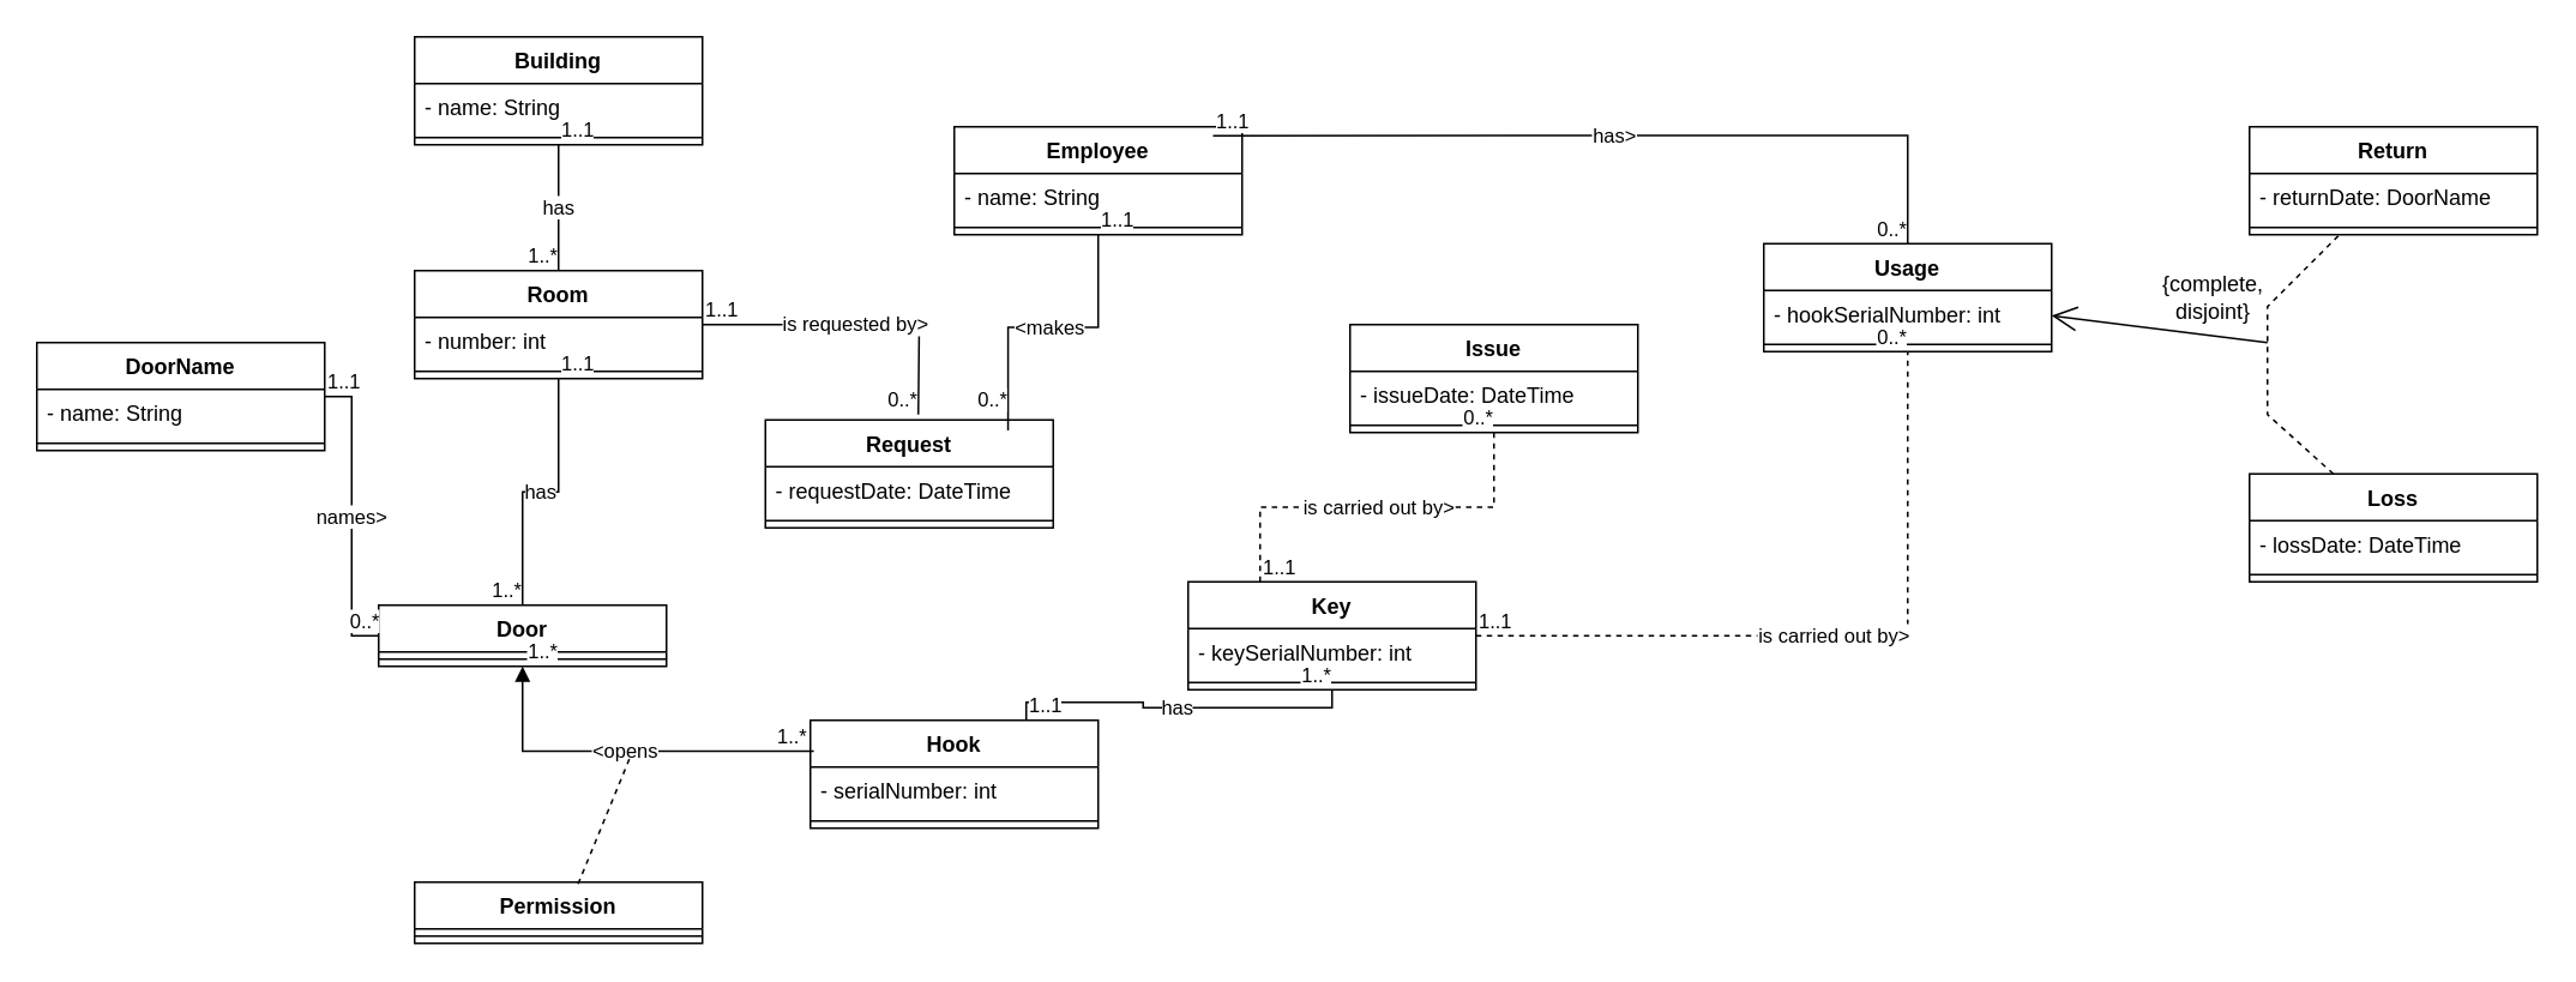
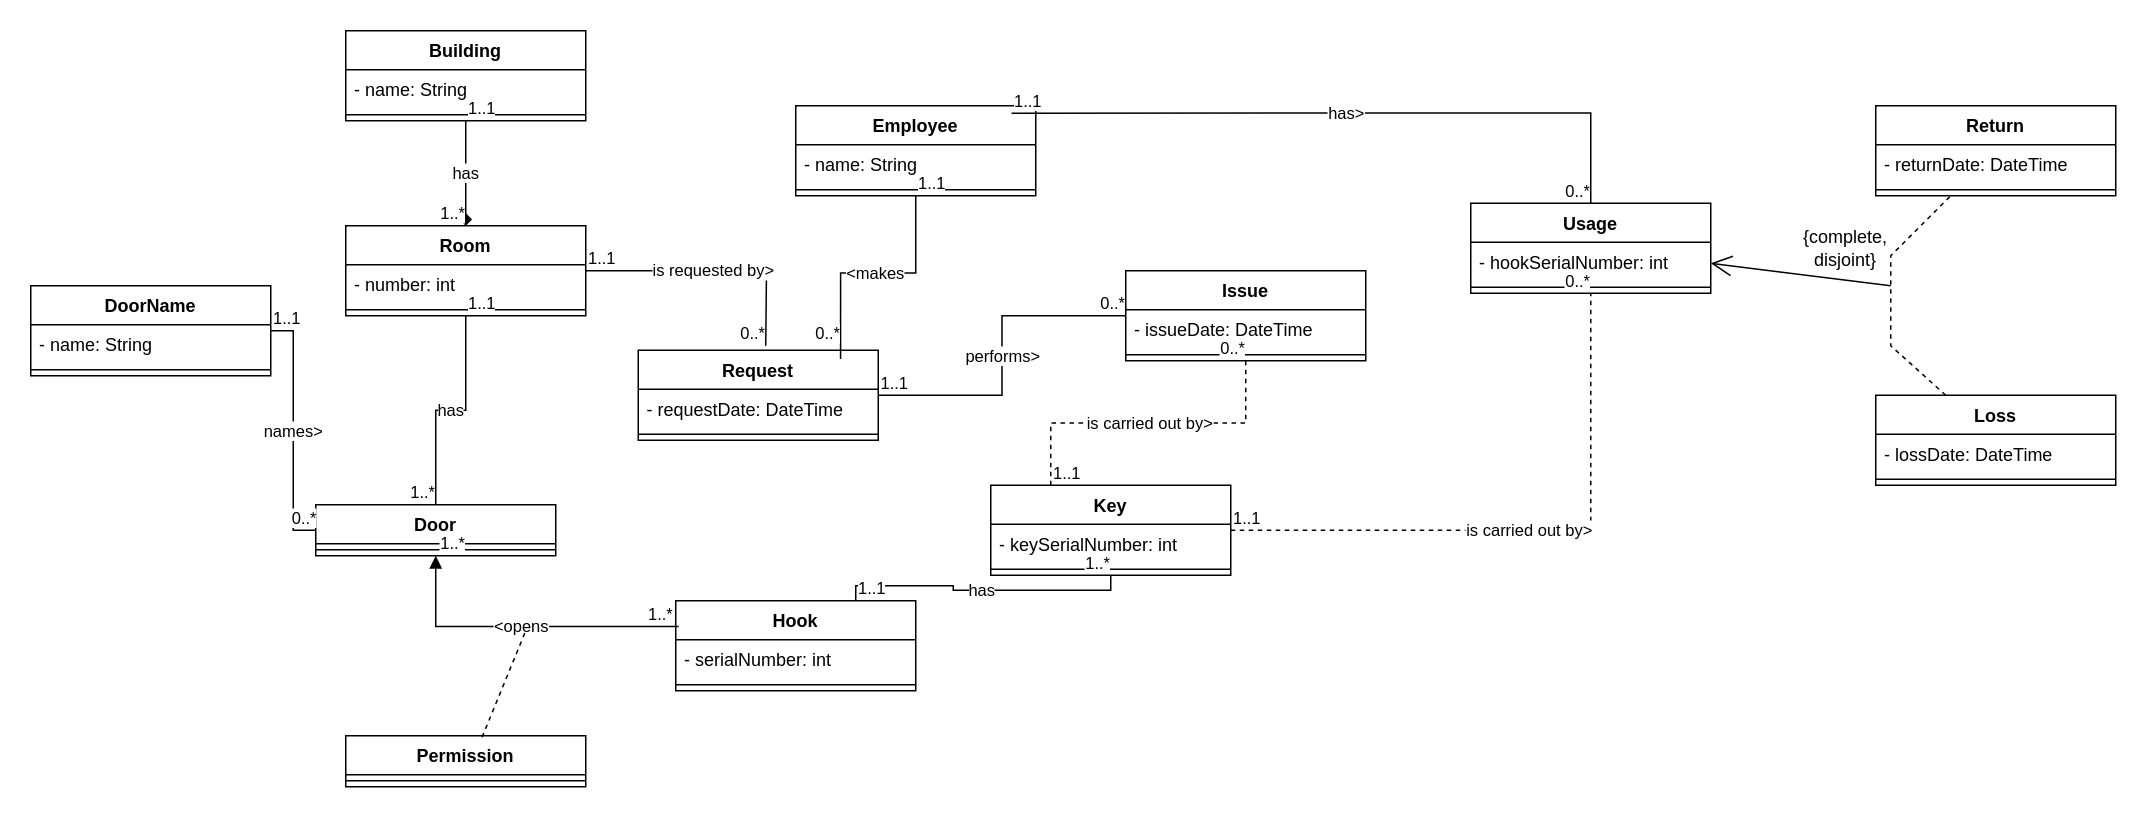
- <mxCell id="65" value="- returnDate: DoorName" style="text;strokeColor=none;fillColor=none;align=left;verticalAlign=top;spacingLeft=4;spacingRight=4;overflow=hidden;rotatable=0;points=[[0,0.5],[1,0.5]];portConstraint=eastwest;" parent="64" vertex="1"><mxGeometry y="26" width="160" height="26" as="geometry" /></mxCell>
+ <mxCell id="65" value="- returnDate: DateTime" style="text;strokeColor=none;fillColor=none;align=left;verticalAlign=top;spacingLeft=4;spacingRight=4;overflow=hidden;rotatable=0;points=[[0,0.5],[1,0.5]];portConstraint=eastwest;" parent="64" vertex="1"><mxGeometry y="26" width="160" height="26" as="geometry" /></mxCell>
- <mxCell id="13" value="has" style="endArrow=none;html=1;edgeStyle=orthogonalEdgeStyle;rounded=0;" parent="1" source="2" target="5" edge="1"><mxGeometry relative="1" as="geometry"><mxPoint x="230" y="230" as="sourcePoint" /><mxPoint x="390" y="230" as="targetPoint" /></mxGeometry></mxCell>
+ <mxCell id="13" value="has" style="endArrow=diamond;html=1;edgeStyle=orthogonalEdgeStyle;rounded=0;" parent="1" source="2" target="5" edge="1"><mxGeometry relative="1" as="geometry"><mxPoint x="230" y="230" as="sourcePoint" /><mxPoint x="390" y="230" as="targetPoint" /></mxGeometry></mxCell>
+ <mxCell id="52" value="performs&amp;gt;" style="endArrow=none;html=1;edgeStyle=orthogonalEdgeStyle;rounded=0;" parent="1" source="40" target="49" edge="1"><mxGeometry relative="1" as="geometry"><mxPoint x="730" y="140" as="sourcePoint" /><mxPoint x="890" y="140" as="targetPoint" /></mxGeometry></mxCell>
+ <mxCell id="53" value="1..1" style="edgeLabel;resizable=0;html=1;align=left;verticalAlign=bottom;" parent="52" connectable="0" vertex="1"><mxGeometry x="-1" relative="1" as="geometry" /></mxCell>
+ <mxCell id="54" value="0..*" style="edgeLabel;resizable=0;html=1;align=right;verticalAlign=bottom;" parent="52" connectable="0" vertex="1"><mxGeometry x="1" relative="1" as="geometry" /></mxCell>
